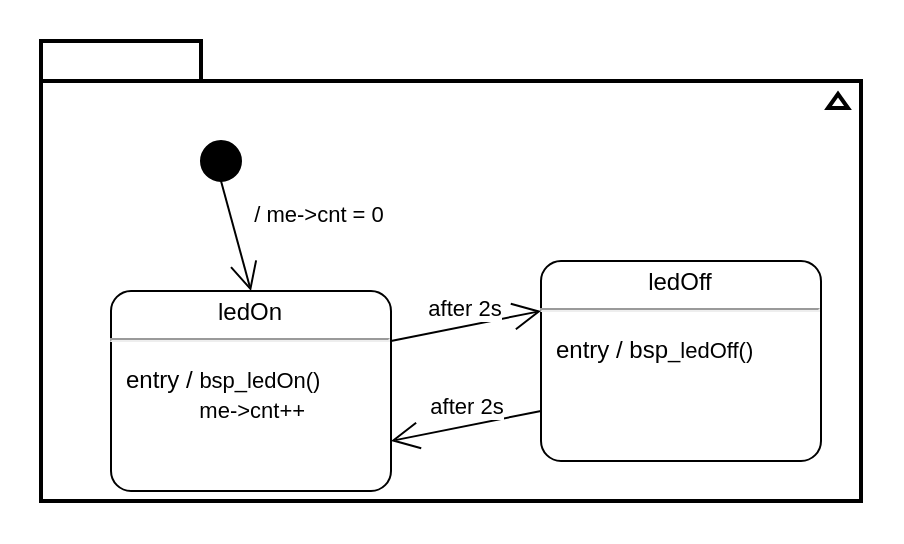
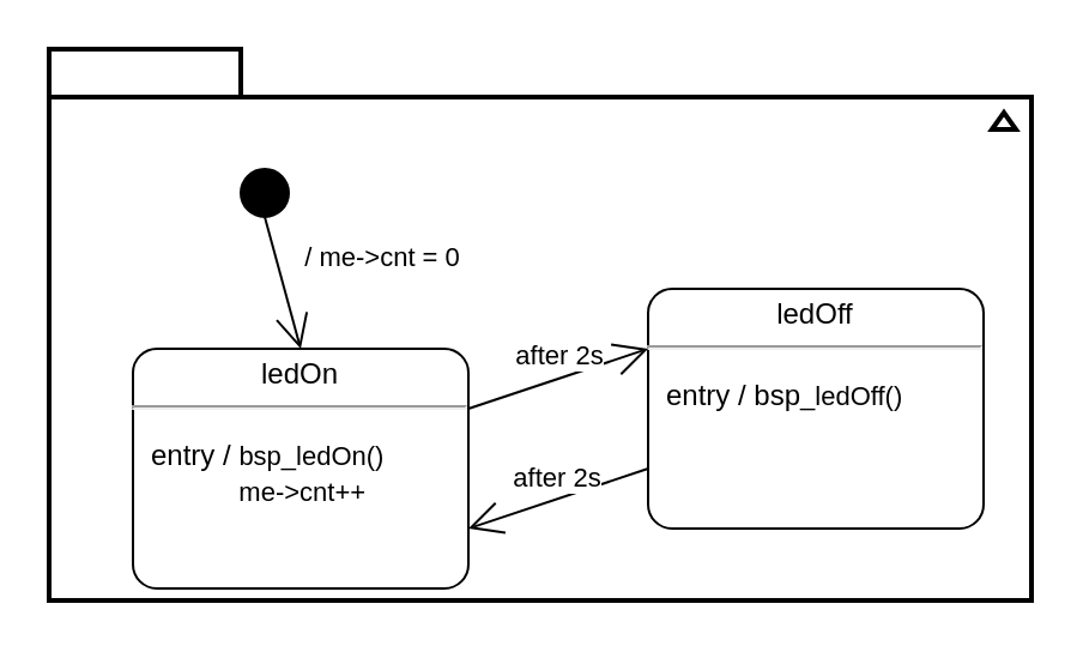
- <mxCell id="6" value="&lt;p style=&quot;margin: 4px 0px 0px ; text-align: center&quot;&gt;ledOff&lt;/p&gt;&lt;hr&gt;&lt;p&gt;&lt;/p&gt;&lt;p style=&quot;margin: 0px 0px 0px 8px ; text-align: left&quot;&gt;entry / bsp&lt;span style=&quot;font-size: 11px ; background-color: rgb(255 , 255 , 255)&quot;&gt;_ledOff()&lt;/span&gt;&lt;/p&gt;" style="shape=mxgraph.sysml.simpleState;html=1;overflow=fill;whiteSpace=wrap;align=center;" vertex="1" parent="1"><mxGeometry x="270" y="130" width="140" height="100" as="geometry" /></mxCell>
+ <mxCell id="6" value="&lt;p style=&quot;margin: 4px 0px 0px ; text-align: center&quot;&gt;ledOff&lt;/p&gt;&lt;hr&gt;&lt;p&gt;&lt;/p&gt;&lt;p style=&quot;margin: 0px 0px 0px 8px ; text-align: left&quot;&gt;entry / bsp&lt;span style=&quot;font-size: 11px ; background-color: rgb(255 , 255 , 255)&quot;&gt;_ledOff()&lt;/span&gt;&lt;/p&gt;" style="shape=mxgraph.sysml.simpleState;html=1;overflow=fill;whiteSpace=wrap;align=center;" vertex="1" parent="1"><mxGeometry x="270" y="120" width="140" height="100" as="geometry" /></mxCell>
